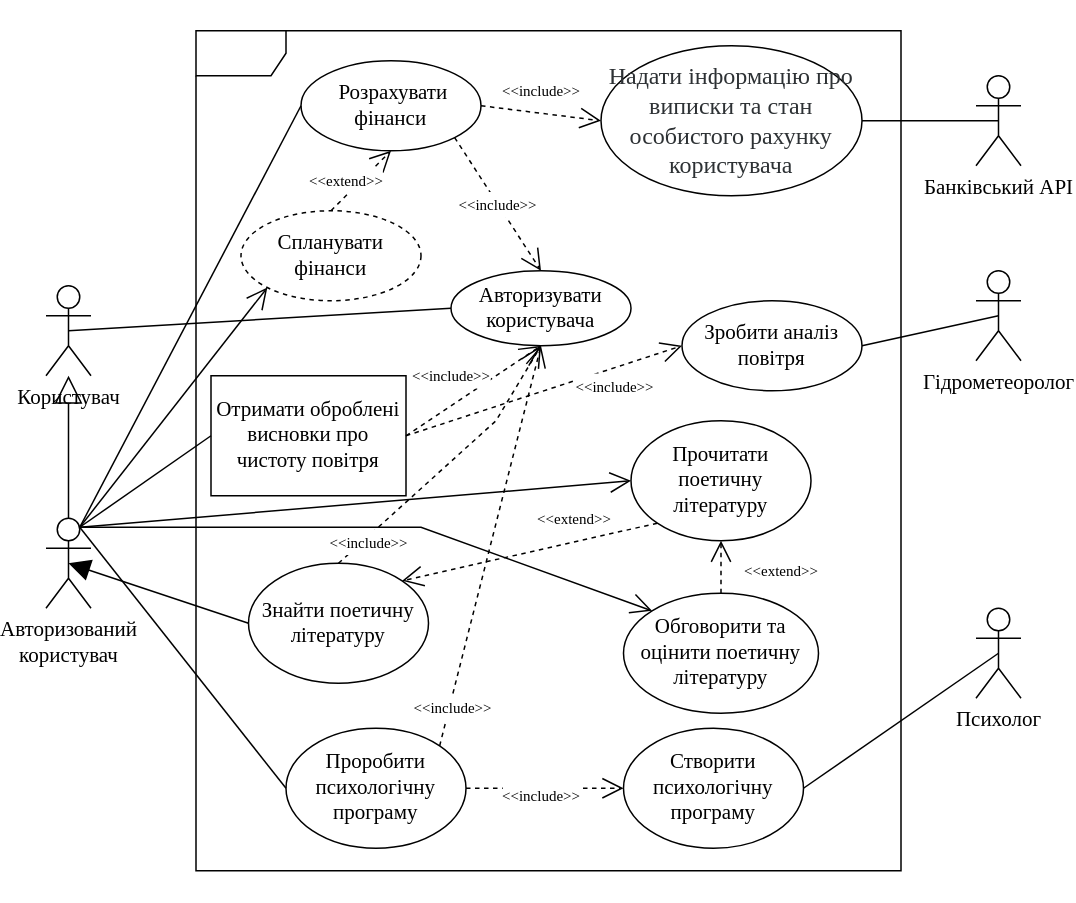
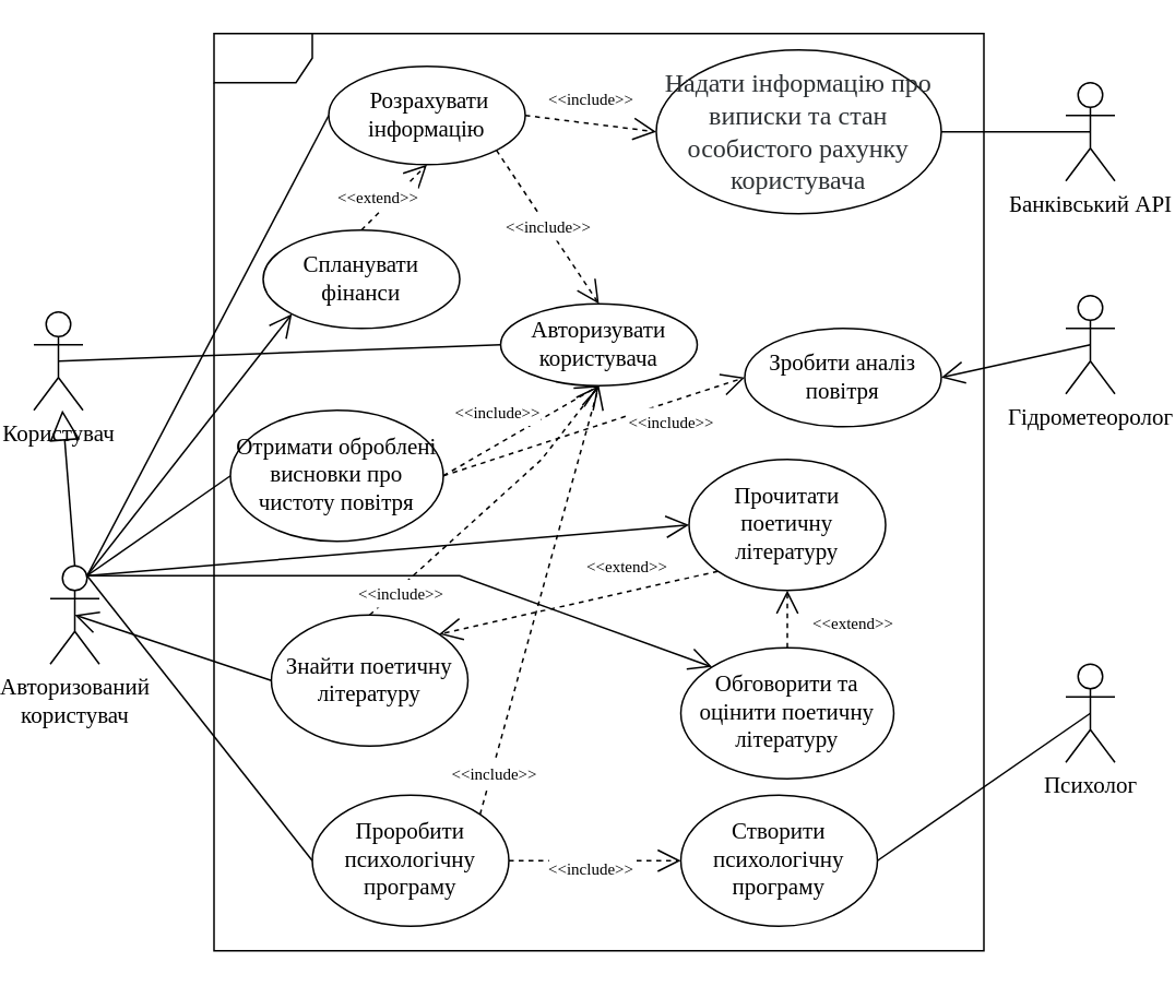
- <mxCell id="12" value="&amp;nbsp;Розрахувати&lt;br&gt;фінанси" style="ellipse;whiteSpace=wrap;html=1;fontFamily=Verdana;fontSize=14;" parent="1" vertex="1"><mxGeometry x="190" y="40" width="120" height="60" as="geometry" /></mxCell>
+ <mxCell id="12" value="&amp;nbsp;Розрахувати&lt;br&gt;інформацію" style="ellipse;whiteSpace=wrap;html=1;fontFamily=Verdana;fontSize=14;" parent="1" vertex="1"><mxGeometry x="190" y="40" width="120" height="60" as="geometry" /></mxCell>
- <mxCell id="24" value="&lt;font face=&quot;Verdana&quot; style=&quot;font-size: 14px;&quot;&gt;Спланувати&lt;br&gt;фінанси&lt;/font&gt;" style="ellipse;whiteSpace=wrap;html=1;dashed=1;" vertex="1" parent="1"><mxGeometry x="150" y="140" width="120" height="60" as="geometry" /></mxCell>
+ <mxCell id="24" value="&lt;font face=&quot;Verdana&quot; style=&quot;font-size: 14px;&quot;&gt;Спланувати&lt;br&gt;фінанси&lt;/font&gt;" style="ellipse;whiteSpace=wrap;html=1;" vertex="1" parent="1"><mxGeometry x="150" y="140" width="120" height="60" as="geometry" /></mxCell>
- <mxCell id="9" value="Авторизувати&lt;br&gt;користувача" style="ellipse;whiteSpace=wrap;html=1;fontFamily=Verdana;fontSize=14;" parent="1" vertex="1"><mxGeometry x="290" y="180" width="120" height="50" as="geometry" /></mxCell>
+ <mxCell id="9" value="Авторизувати&lt;br&gt;користувача" style="ellipse;whiteSpace=wrap;html=1;fontFamily=Verdana;fontSize=14;" parent="1" vertex="1"><mxGeometry x="295" y="185" width="120" height="50" as="geometry" /></mxCell>
- <mxCell id="2" value="Користувач" style="shape=umlActor;verticalLabelPosition=bottom;verticalAlign=top;html=1;outlineConnect=0;fontFamily=Verdana;fontSize=14;" parent="1" vertex="1"><mxGeometry x="20" y="190" width="30" height="60" as="geometry" /></mxCell>
+ <mxCell id="2" value="Користувач" style="shape=umlActor;verticalLabelPosition=bottom;verticalAlign=top;html=1;outlineConnect=0;fontFamily=Verdana;fontSize=14;" parent="1" vertex="1"><mxGeometry x="10" y="190" width="30" height="60" as="geometry" /></mxCell>
- <mxCell id="32" value="" style="endArrow=none;endFill=1;endSize=12;html=1;rounded=0;fontFamily=Verdana;fontSize=14;exitX=0.5;exitY=0.5;exitDx=0;exitDy=0;exitPerimeter=0;entryX=1;entryY=0.5;entryDx=0;entryDy=0;" edge="1" parent="1" source="5" target="27"><mxGeometry width="160" relative="1" as="geometry"><mxPoint x="52.5" y="361" as="sourcePoint" /><mxPoint x="177.574" y="201.213" as="targetPoint" /></mxGeometry></mxCell>
+ <mxCell id="32" value="" style="endArrow=open;endFill=1;endSize=12;html=1;rounded=0;fontFamily=Verdana;fontSize=14;exitX=0.5;exitY=0.5;exitDx=0;exitDy=0;exitPerimeter=0;entryX=1;entryY=0.5;entryDx=0;entryDy=0;" edge="1" parent="1" source="5" target="27"><mxGeometry width="160" relative="1" as="geometry"><mxPoint x="52.5" y="361" as="sourcePoint" /><mxPoint x="177.574" y="201.213" as="targetPoint" /></mxGeometry></mxCell>
- <mxCell id="13" value="Отримати оброблені висновки про чистоту повітря" style="whiteSpace=wrap;html=1;fontFamily=Verdana;fontSize=14;rounded=0;" parent="1" vertex="1"><mxGeometry x="130" y="250" width="130" height="80" as="geometry" /></mxCell>
+ <mxCell id="13" value="Отримати оброблені висновки про чистоту повітря" style="ellipse;whiteSpace=wrap;html=1;fontFamily=Verdana;fontSize=14;" parent="1" vertex="1"><mxGeometry x="130" y="250" width="130" height="80" as="geometry" /></mxCell>
- <mxCell id="34" value="" style="endArrow=block;endFill=1;endSize=12;html=1;rounded=0;fontFamily=Verdana;fontSize=14;exitX=0;exitY=0.5;exitDx=0;exitDy=0;entryX=0.5;entryY=0.5;entryDx=0;entryDy=0;entryPerimeter=0;" edge="1" parent="1" source="14" target="6"><mxGeometry width="160" relative="1" as="geometry"><mxPoint x="52.5" y="361" as="sourcePoint" /><mxPoint x="370" y="330" as="targetPoint" /></mxGeometry></mxCell>
+ <mxCell id="34" value="" style="endArrow=open;endFill=1;endSize=12;html=1;rounded=0;fontFamily=Verdana;fontSize=14;exitX=0;exitY=0.5;exitDx=0;exitDy=0;entryX=0.5;entryY=0.5;entryDx=0;entryDy=0;entryPerimeter=0;" edge="1" parent="1" source="14" target="6"><mxGeometry width="160" relative="1" as="geometry"><mxPoint x="52.5" y="361" as="sourcePoint" /><mxPoint x="370" y="330" as="targetPoint" /></mxGeometry></mxCell>
